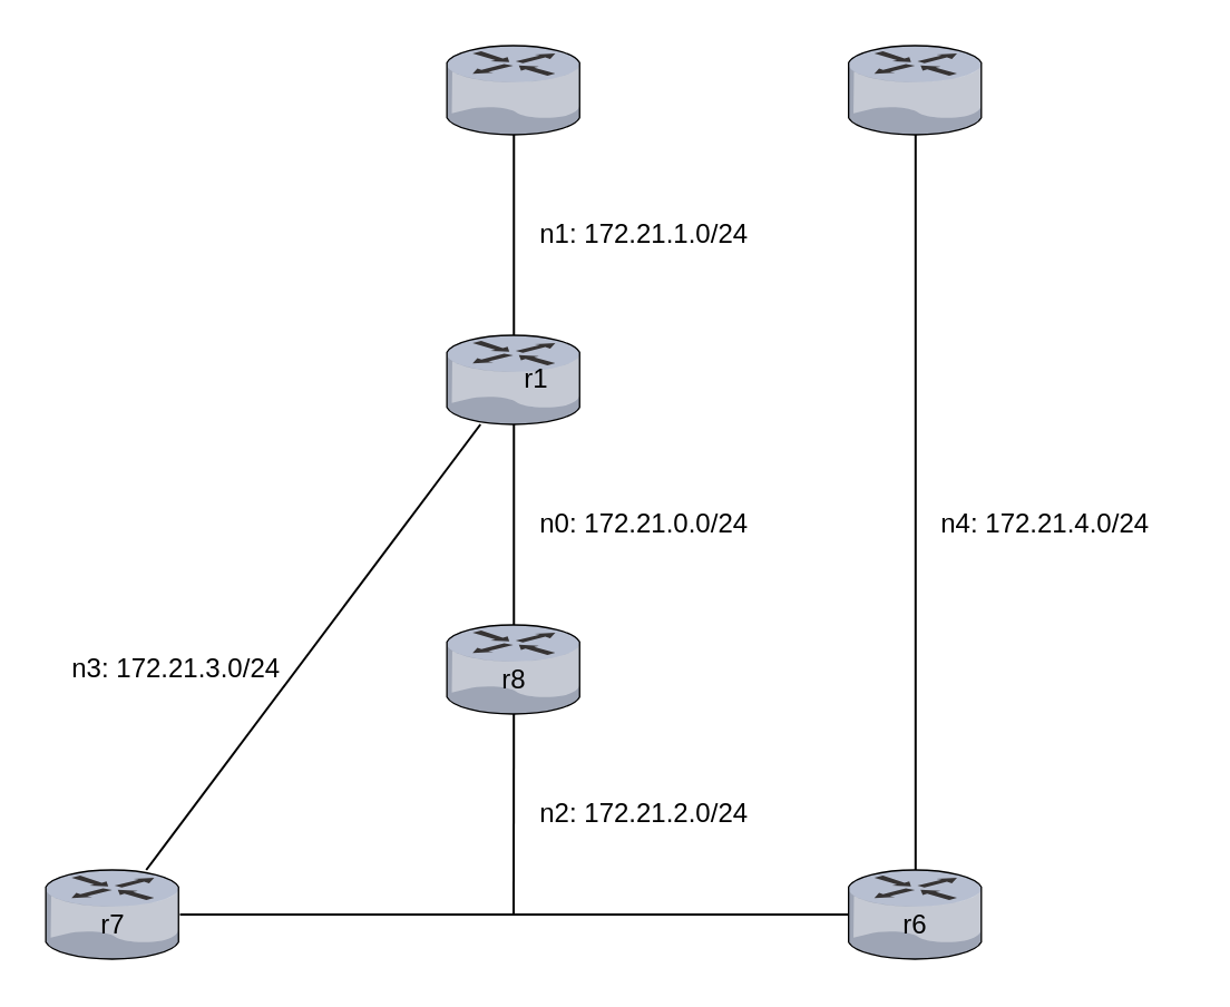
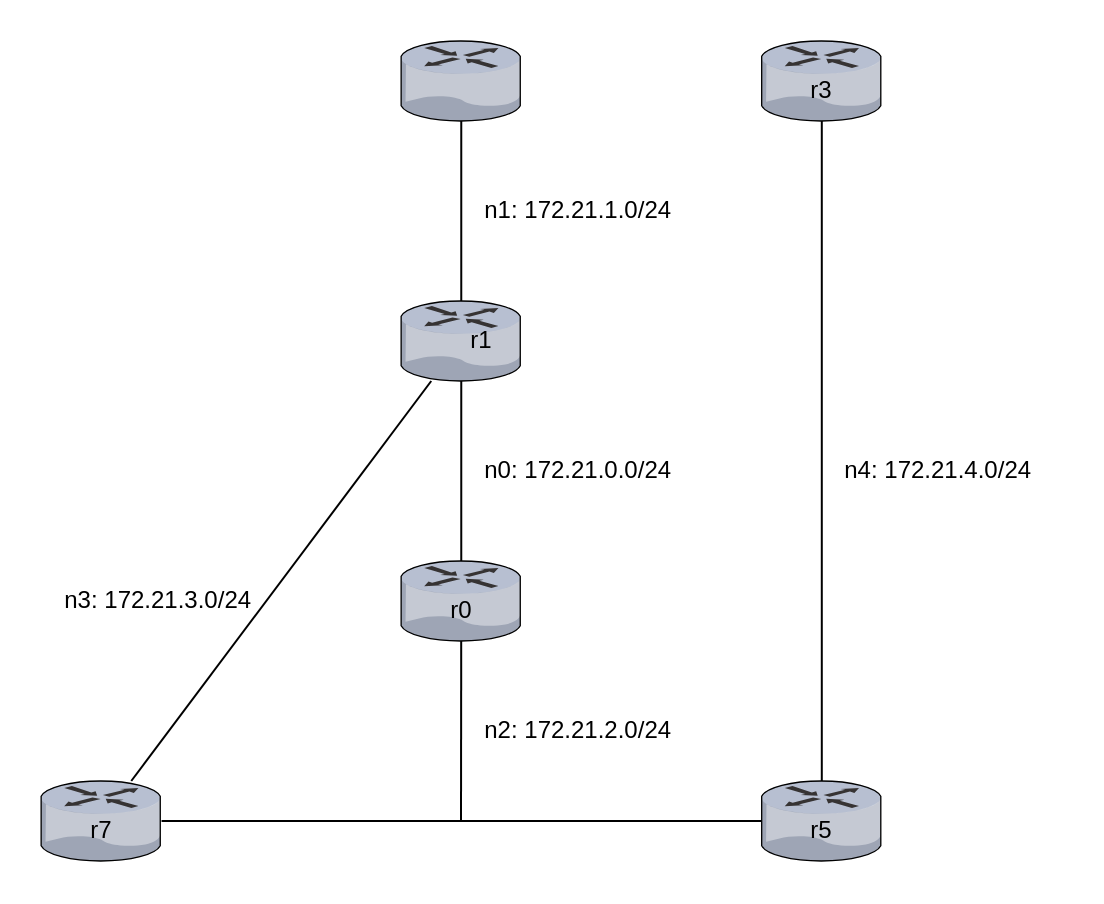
+ <mxCell id="10" value="r3" style="text;html=1;align=center;verticalAlign=middle;resizable=0;points=[];autosize=1;strokeColor=none;fillColor=none;" vertex="1" parent="8"><mxGeometry x="15.13" y="10" width="30" height="30" as="geometry" /></mxCell>
- <mxCell id="26" value="r8" style="text;html=1;align=center;verticalAlign=middle;resizable=0;points=[];autosize=1;strokeColor=none;fillColor=none;" vertex="1" parent="24"><mxGeometry x="15.14" y="10" width="30" height="30" as="geometry" /></mxCell>
+ <mxCell id="26" value="r0" style="text;html=1;align=center;verticalAlign=middle;resizable=0;points=[];autosize=1;strokeColor=none;fillColor=none;" vertex="1" parent="24"><mxGeometry x="15.14" y="10" width="30" height="30" as="geometry" /></mxCell>
- <mxCell id="4" value="r6" style="text;html=1;align=center;verticalAlign=middle;resizable=0;points=[];autosize=1;strokeColor=none;fillColor=none;" vertex="1" parent="2"><mxGeometry x="15.14" y="10" width="30" height="30" as="geometry" /></mxCell>
+ <mxCell id="4" value="r5" style="text;html=1;align=center;verticalAlign=middle;resizable=0;points=[];autosize=1;strokeColor=none;fillColor=none;" vertex="1" parent="2"><mxGeometry x="15.14" y="10" width="30" height="30" as="geometry" /></mxCell>
